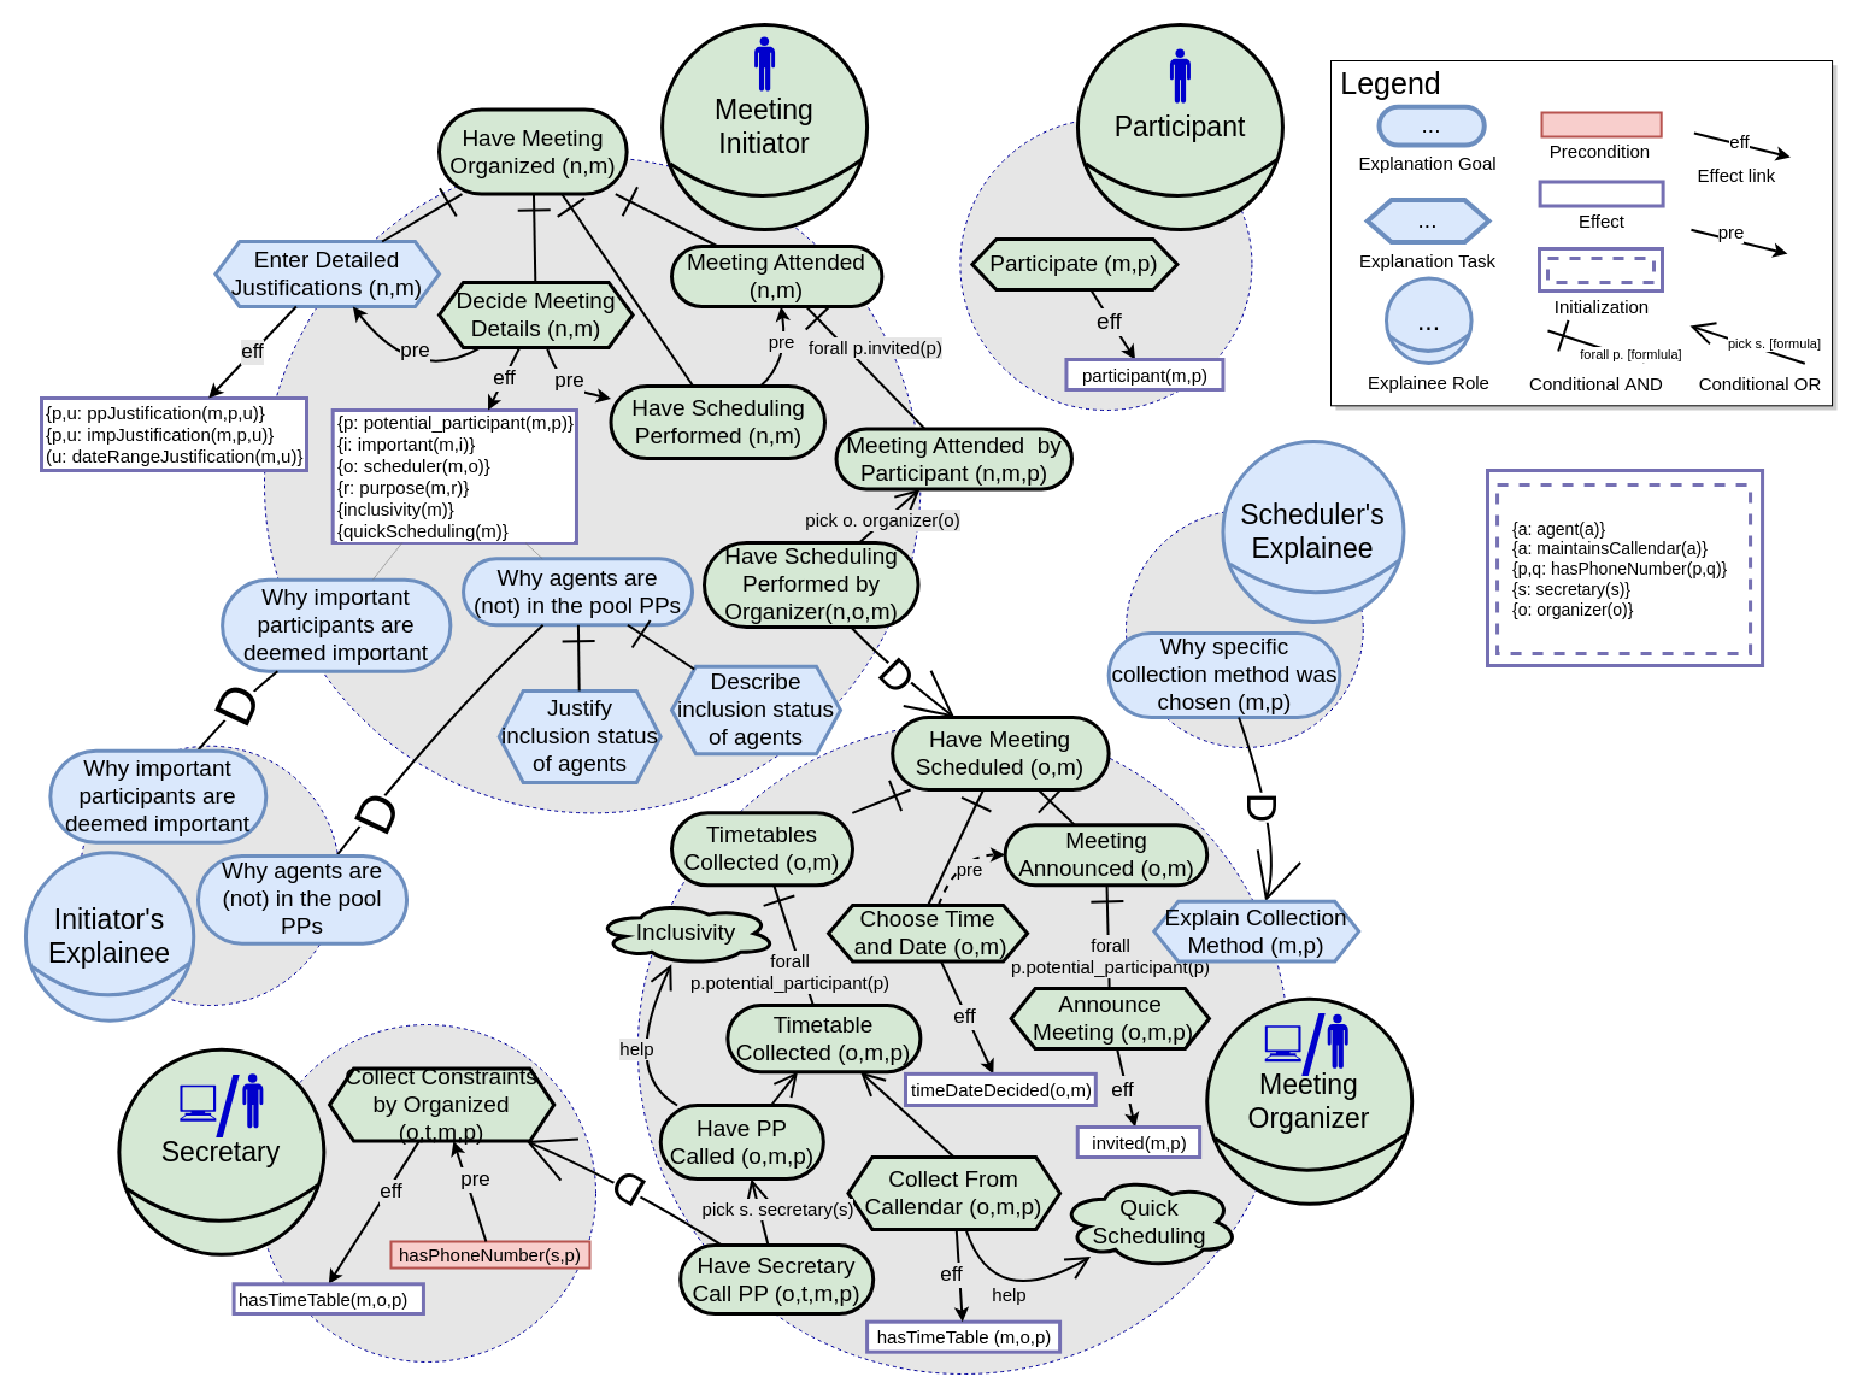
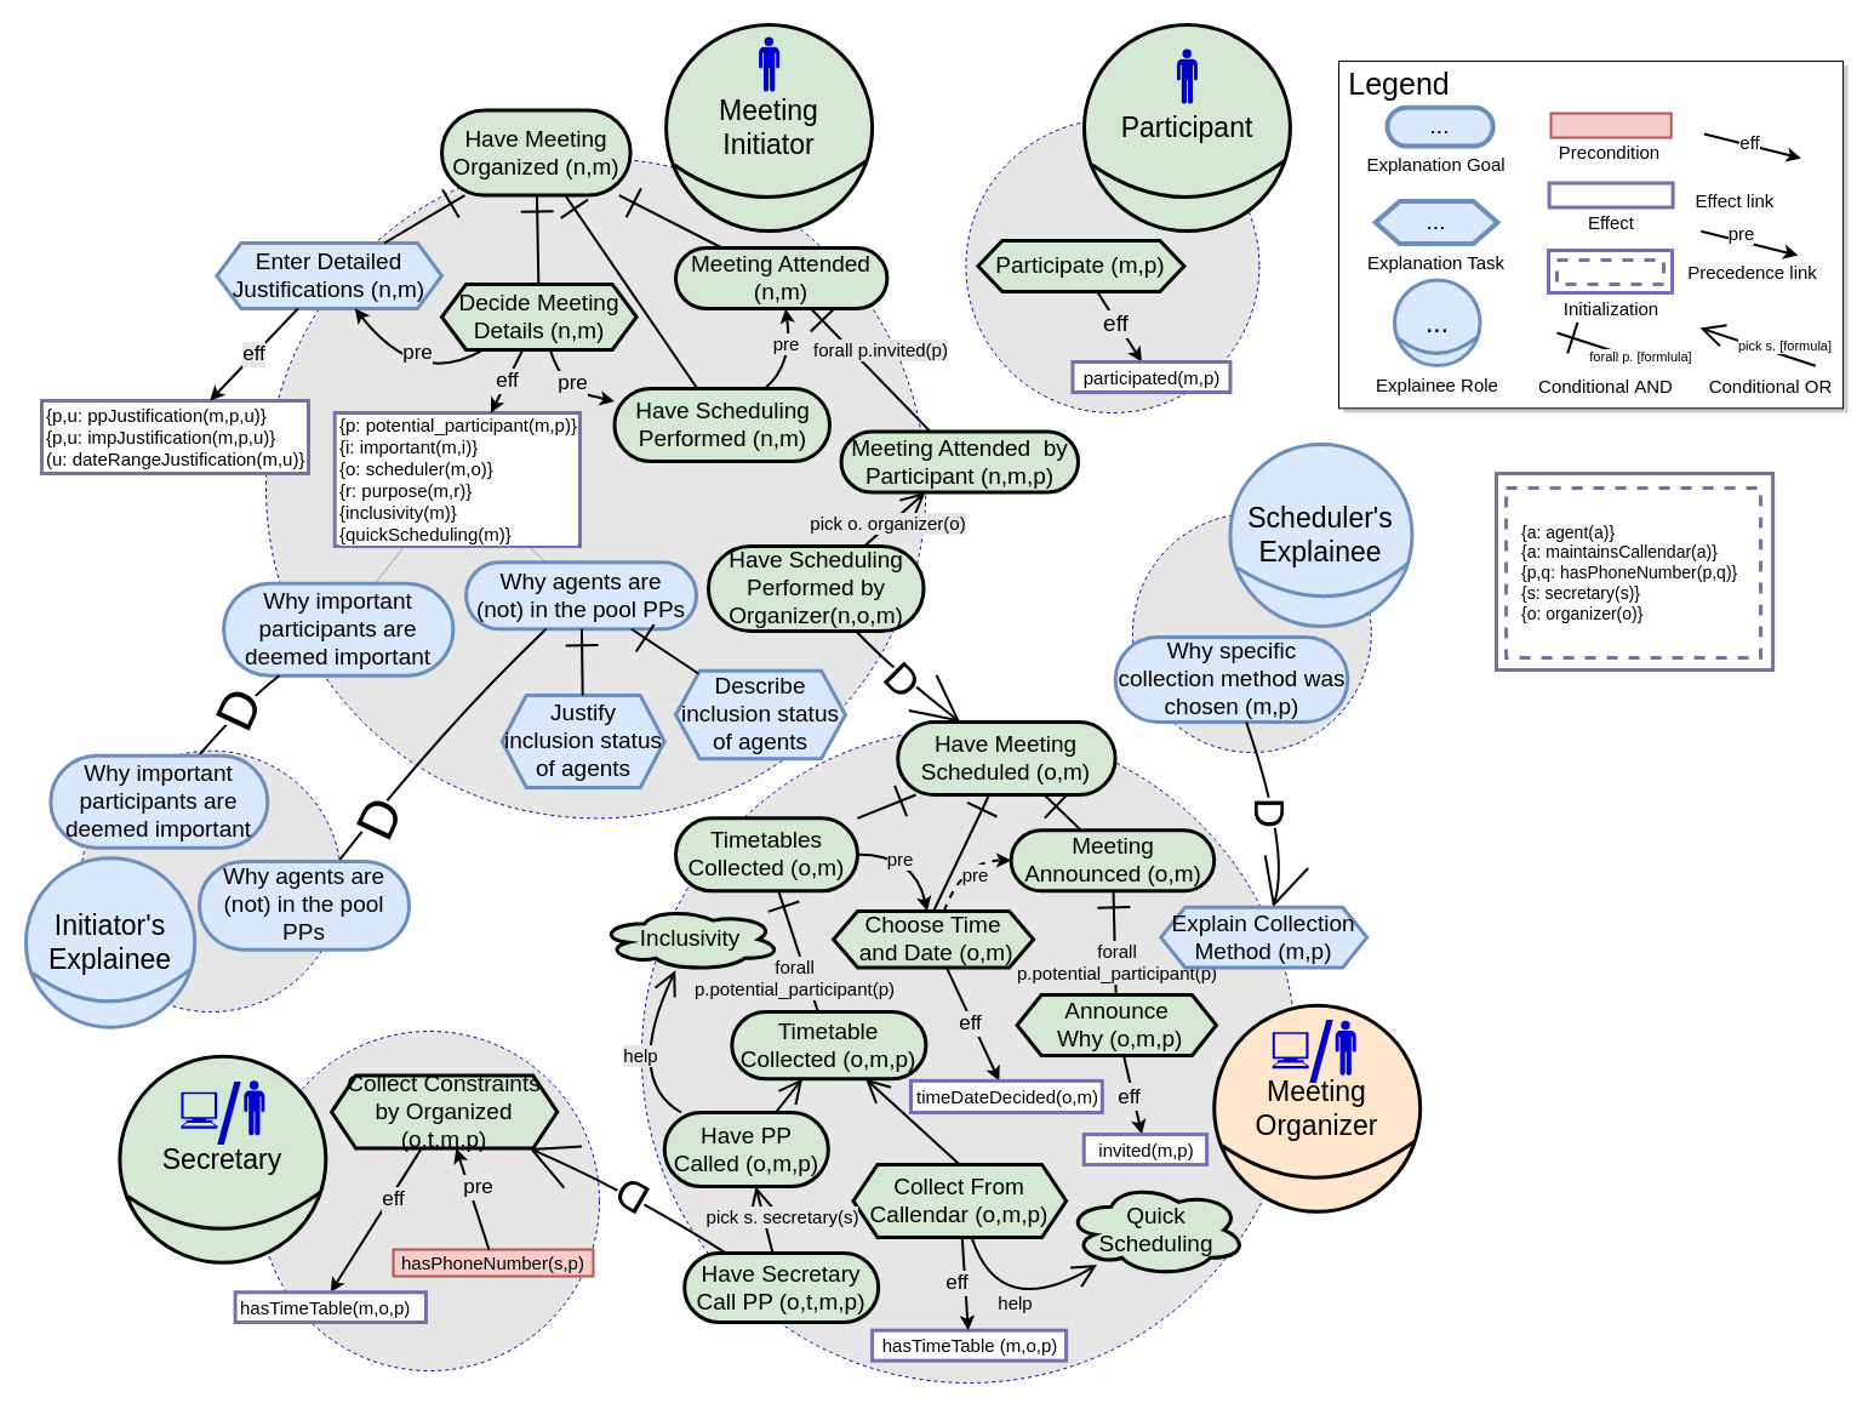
- <mxCell id="106" value="Effect link" style="text;html=1;strokeColor=none;fillColor=none;align=center;verticalAlign=middle;whiteSpace=wrap;rounded=0;shadow=0;glass=0;labelBackgroundColor=#FFFFFF;sketch=0;fontSize=15;fontColor=default;" parent="96" vertex="1"><mxGeometry x="311.4" y="80" width="72.1" height="30" as="geometry" /></mxCell>
+ <mxCell id="106" value="Effect link" style="text;html=1;strokeColor=none;fillColor=none;align=center;verticalAlign=middle;whiteSpace=wrap;rounded=0;shadow=0;glass=0;labelBackgroundColor=#FFFFFF;sketch=0;fontSize=15;fontColor=default;" parent="96" vertex="1"><mxGeometry x="301.4" y="100" width="72.1" height="30" as="geometry" /></mxCell>
+ <mxCell id="107" value="Precedence link" style="text;html=1;strokeColor=none;fillColor=none;align=center;verticalAlign=middle;whiteSpace=wrap;rounded=0;shadow=0;glass=0;labelBackgroundColor=#FFFFFF;sketch=0;fontSize=15;fontColor=default;" parent="96" vertex="1"><mxGeometry x="292.9" y="159.16" width="117.01" height="30" as="geometry" /></mxCell>
- <mxCell id="143" value="&lt;font style=&quot;font-size: 15px&quot;&gt;participant(m,p)&lt;/font&gt;&lt;span style=&quot;font-size: 15px&quot;&gt;&lt;br style=&quot;font-size: 15px&quot;&gt;&lt;/span&gt;" style="rounded=0;whiteSpace=wrap;html=1;fillColor=default;strokeColor=#7570b3;align=center;labelPosition=center;verticalLabelPosition=middle;verticalAlign=middle;horizontal=1;strokeWidth=3;labelBackgroundColor=default;fontColor=default;spacingLeft=2;fontSize=15;spacing=0;" parent="1" vertex="1"><mxGeometry x="884.45" y="298" width="130" height="25" as="geometry" /></mxCell>
+ <mxCell id="143" value="&lt;font style=&quot;font-size: 15px&quot;&gt;participated(m,p)&lt;/font&gt;&lt;span style=&quot;font-size: 15px&quot;&gt;&lt;br style=&quot;font-size: 15px&quot;&gt;&lt;/span&gt;" style="rounded=0;whiteSpace=wrap;html=1;fillColor=default;strokeColor=#7570b3;align=center;labelPosition=center;verticalLabelPosition=middle;verticalAlign=middle;horizontal=1;strokeWidth=3;labelBackgroundColor=default;fontColor=default;spacingLeft=2;fontSize=15;spacing=0;" parent="1" vertex="1"><mxGeometry x="884.45" y="298" width="130" height="25" as="geometry" /></mxCell>
+ <mxCell id="14" value="" style="endArrow=classic;html=1;strokeWidth=2;curved=1;fontStyle=0;shadow=0;sketch=0;" parent="1" source="5" target="160" edge="1"><mxGeometry x="1358.04" y="214.66" width="50" height="50" as="geometry"><mxPoint x="73.998" y="1096" as="sourcePoint" /><mxPoint x="878.562" y="894.84" as="targetPoint" /><Array as="points"><mxPoint x="754" y="704" /></Array></mxGeometry></mxCell>
+ <mxCell id="15" value="&lt;font style=&quot;font-size: 15px&quot;&gt;pre&lt;/font&gt;" style="edgeLabel;html=1;align=center;verticalAlign=middle;resizable=0;points=[];labelBackgroundColor=#E6E6E6;" parent="14" vertex="1" connectable="0"><mxGeometry relative="1" as="geometry"><mxPoint x="-13" y="3" as="offset" /></mxGeometry></mxCell>
- <mxCell id="55" value="Announce&lt;br&gt;&amp;nbsp;Meeting (o,m,p)" style="shape=hexagon;perimeter=hexagonPerimeter2;whiteSpace=wrap;html=1;fixedSize=1;fontSize=19;strokeWidth=3;fillColor=#d5e8d4;" parent="1" vertex="1"><mxGeometry x="838.6" y="820" width="164.36" height="50" as="geometry" /></mxCell>
+ <mxCell id="55" value="Announce&lt;br&gt;&amp;nbsp;Why (o,m,p)" style="shape=hexagon;perimeter=hexagonPerimeter2;whiteSpace=wrap;html=1;fixedSize=1;fontSize=19;strokeWidth=3;fillColor=#d5e8d4;" parent="1" vertex="1"><mxGeometry x="838.6" y="820" width="164.36" height="50" as="geometry" /></mxCell>
- <mxCell id="33" value="Meeting Organizer" style="ellipse;whiteSpace=wrap;html=1;aspect=fixed;strokeColor=#000000;fontSize=23;rounded=1;strokeWidth=3;fillColor=#d5e8d4;arcSize=50;" parent="32" vertex="1"><mxGeometry width="170" height="170" as="geometry" /></mxCell>
+ <mxCell id="33" value="Meeting Organizer" style="ellipse;whiteSpace=wrap;html=1;aspect=fixed;strokeColor=#000000;fontSize=23;rounded=1;strokeWidth=3;fillColor=#ffe6cc;arcSize=50;" parent="32" vertex="1"><mxGeometry width="170" height="170" as="geometry" /></mxCell>
